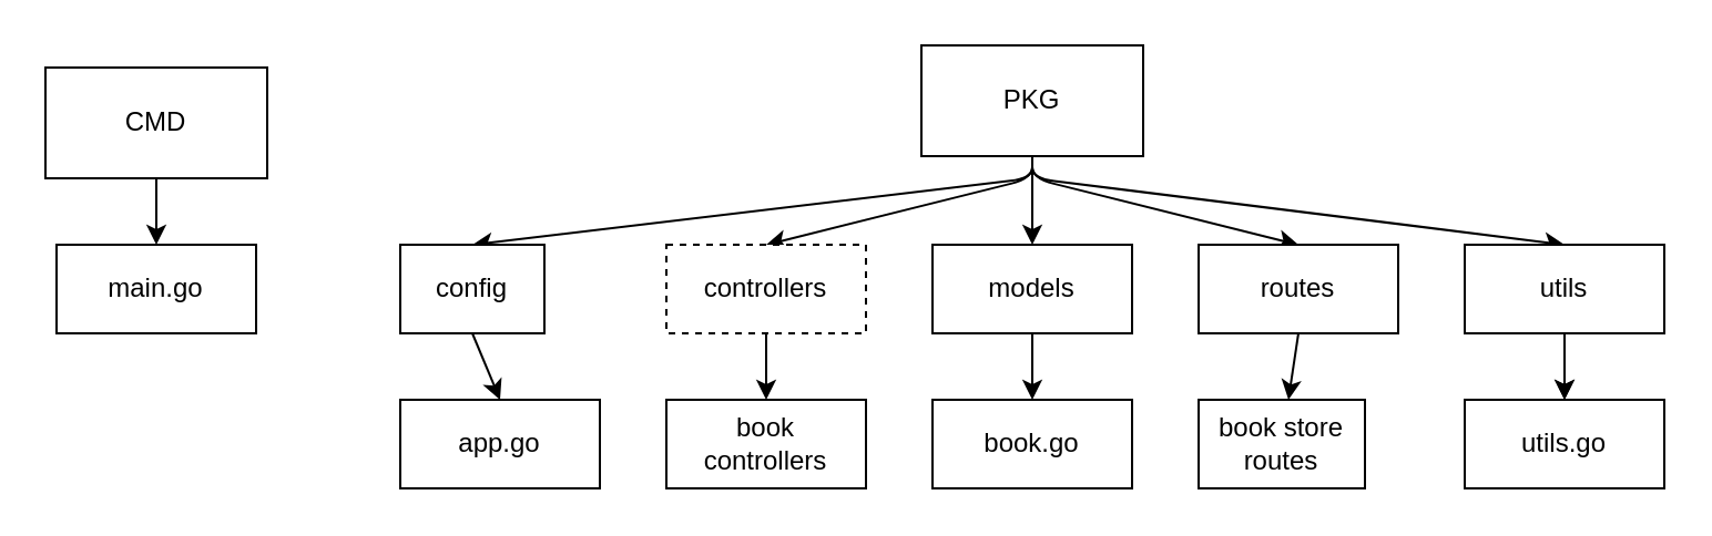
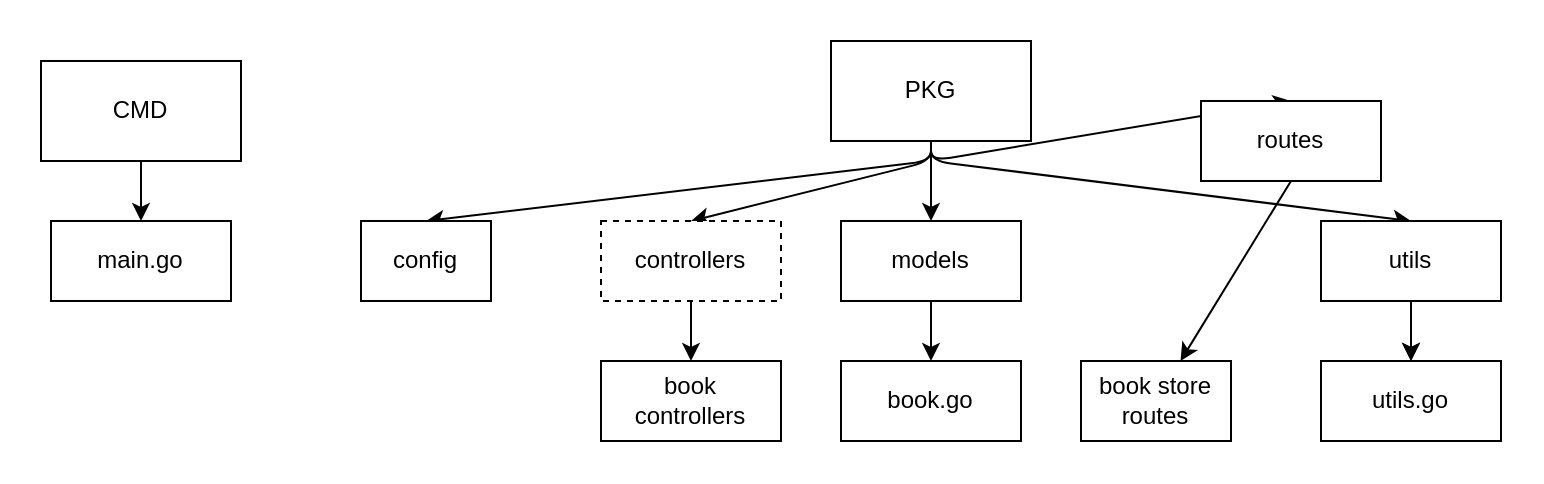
- <mxCell id="21" value="routes" style="rounded=0;whiteSpace=wrap;html=1;" vertex="1" parent="1"><mxGeometry x="540" y="110" width="90" height="40" as="geometry" /></mxCell>
+ <mxCell id="21" value="routes" style="rounded=0;whiteSpace=wrap;html=1;" vertex="1" parent="1"><mxGeometry x="600" y="50" width="90" height="40" as="geometry" /></mxCell>
- <mxCell id="15" style="edgeStyle=none;html=1;exitX=0.5;exitY=1;exitDx=0;exitDy=0;entryX=0.5;entryY=0;entryDx=0;entryDy=0;" edge="1" parent="1" source="16" target="24"><mxGeometry relative="1" as="geometry" /></mxCell>
- <mxCell id="24" value="app.go" style="rounded=0;whiteSpace=wrap;html=1;" vertex="1" parent="1"><mxGeometry x="180" y="180" width="90" height="40" as="geometry" /></mxCell>
